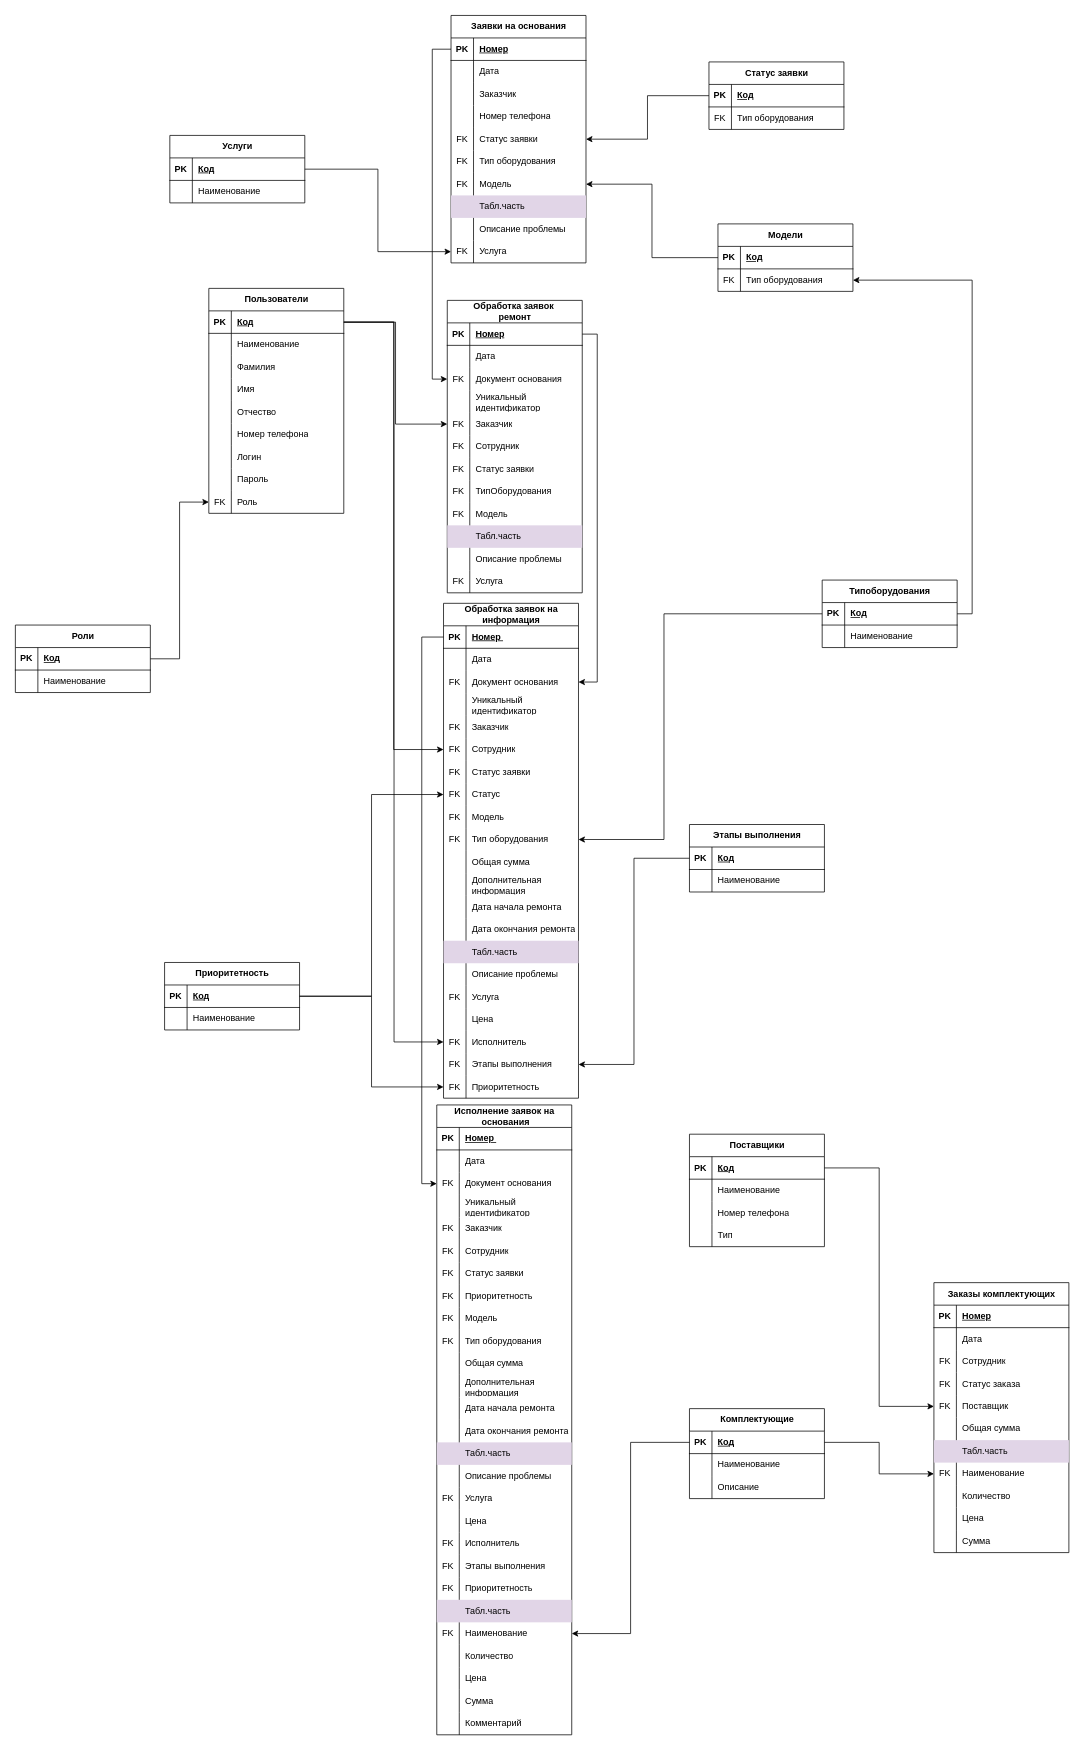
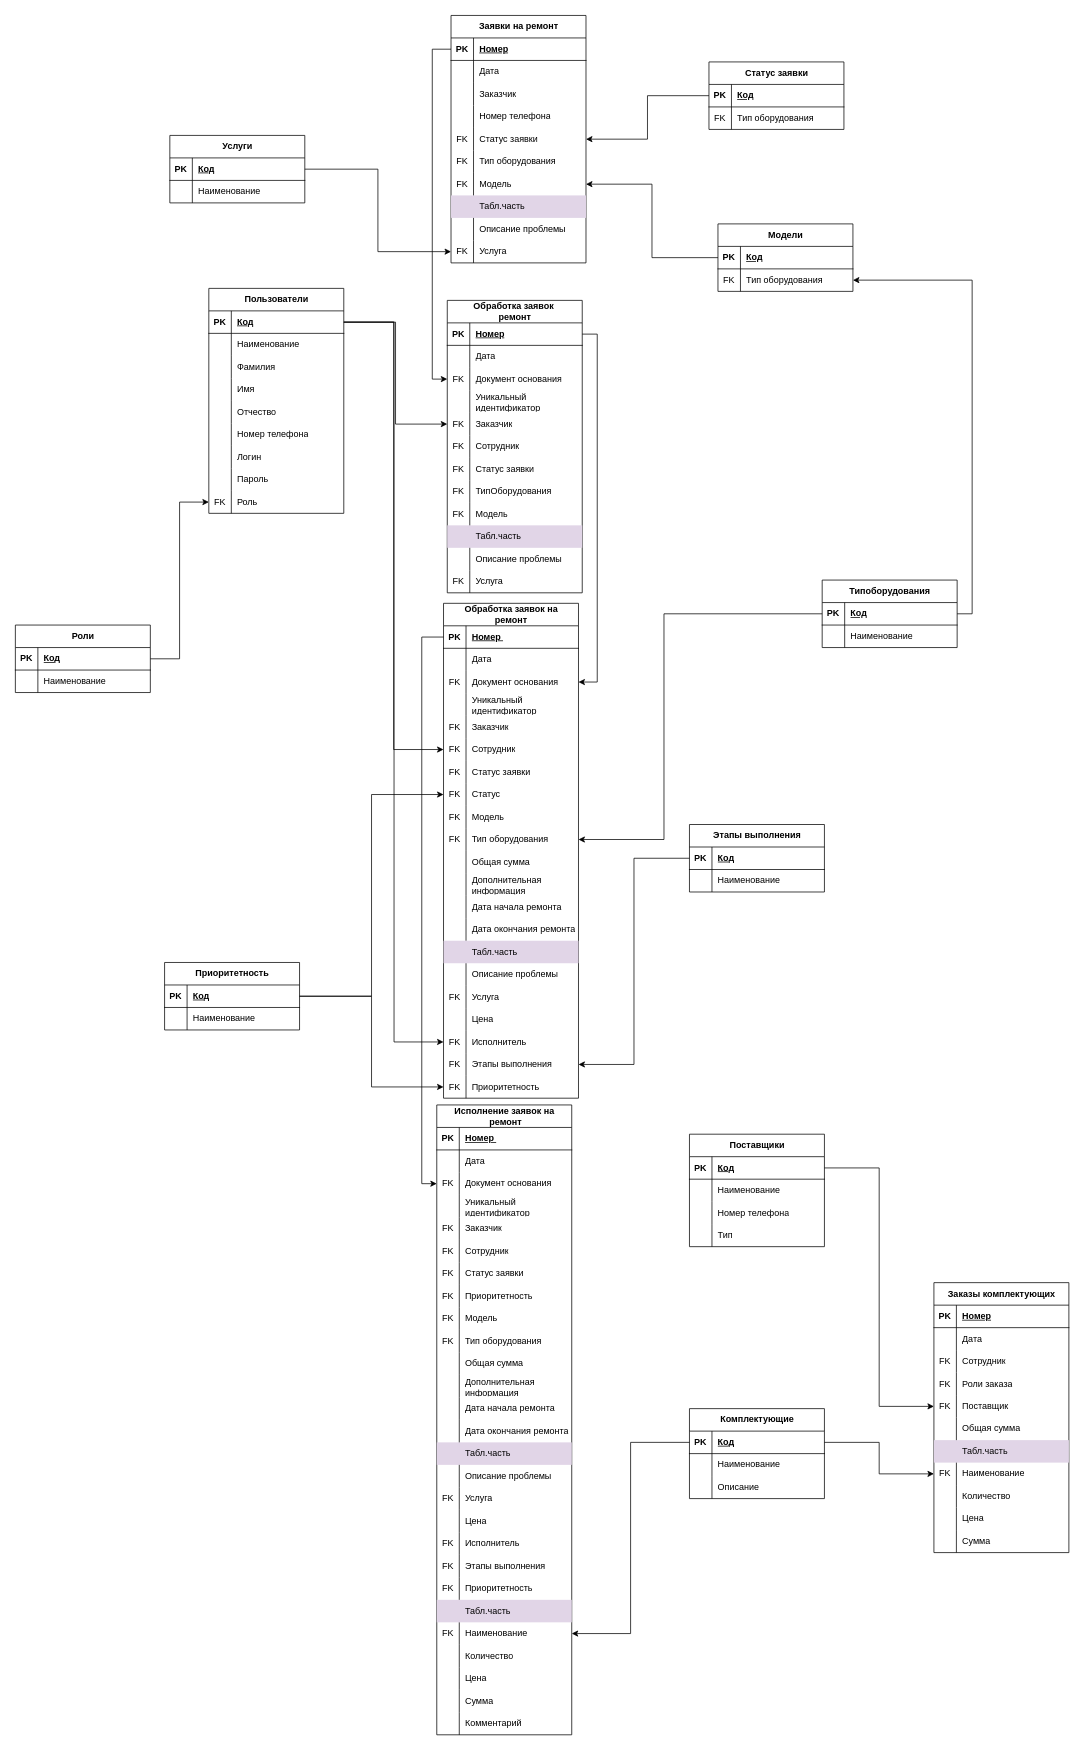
- <mxCell id="146" value="Заявки на основания" style="shape=table;startSize=30;container=1;collapsible=1;childLayout=tableLayout;fixedRows=1;rowLines=0;fontStyle=1;align=center;resizeLast=1;html=1;" vertex="1" parent="1"><mxGeometry x="601" y="20" width="180" height="330" as="geometry" /></mxCell>
+ <mxCell id="146" value="Заявки на ремонт" style="shape=table;startSize=30;container=1;collapsible=1;childLayout=tableLayout;fixedRows=1;rowLines=0;fontStyle=1;align=center;resizeLast=1;html=1;" vertex="1" parent="1"><mxGeometry x="601" y="20" width="180" height="330" as="geometry" /></mxCell>
- <mxCell id="82" value="Обработка заявок на&lt;div&gt;&lt;span style=&quot;background-color: initial;&quot;&gt;информация&lt;/span&gt;&lt;/div&gt;" style="shape=table;startSize=30;container=1;collapsible=1;childLayout=tableLayout;fixedRows=1;rowLines=0;fontStyle=1;align=center;resizeLast=1;html=1;" vertex="1" parent="1"><mxGeometry x="591" y="804" width="180" height="660" as="geometry" /></mxCell>
+ <mxCell id="82" value="Обработка заявок на&lt;div&gt;&lt;span style=&quot;background-color: initial;&quot;&gt;ремонт&lt;/span&gt;&lt;/div&gt;" style="shape=table;startSize=30;container=1;collapsible=1;childLayout=tableLayout;fixedRows=1;rowLines=0;fontStyle=1;align=center;resizeLast=1;html=1;" vertex="1" parent="1"><mxGeometry x="591" y="804" width="180" height="660" as="geometry" /></mxCell>
- <mxCell id="208" value="Исполнение заявок на&lt;div&gt;&amp;nbsp;основания&lt;/div&gt;" style="shape=table;startSize=30;container=1;collapsible=1;childLayout=tableLayout;fixedRows=1;rowLines=0;fontStyle=1;align=center;resizeLast=1;html=1;" vertex="1" parent="1"><mxGeometry x="582" y="1473" width="180" height="840" as="geometry" /></mxCell>
+ <mxCell id="208" value="Исполнение заявок на&lt;div&gt;&amp;nbsp;ремонт&lt;/div&gt;" style="shape=table;startSize=30;container=1;collapsible=1;childLayout=tableLayout;fixedRows=1;rowLines=0;fontStyle=1;align=center;resizeLast=1;html=1;" vertex="1" parent="1"><mxGeometry x="582" y="1473" width="180" height="840" as="geometry" /></mxCell>
- <mxCell id="325" value="Статус заказа" style="shape=partialRectangle;connectable=0;fillColor=none;top=0;left=0;bottom=0;right=0;align=left;spacingLeft=6;overflow=hidden;whiteSpace=wrap;html=1;" vertex="1" parent="323"><mxGeometry x="30" width="150" height="30" as="geometry"><mxRectangle width="150" height="30" as="alternateBounds" /></mxGeometry></mxCell>
+ <mxCell id="325" value="Роли заказа" style="shape=partialRectangle;connectable=0;fillColor=none;top=0;left=0;bottom=0;right=0;align=left;spacingLeft=6;overflow=hidden;whiteSpace=wrap;html=1;" vertex="1" parent="323"><mxGeometry x="30" width="150" height="30" as="geometry"><mxRectangle width="150" height="30" as="alternateBounds" /></mxGeometry></mxCell>
